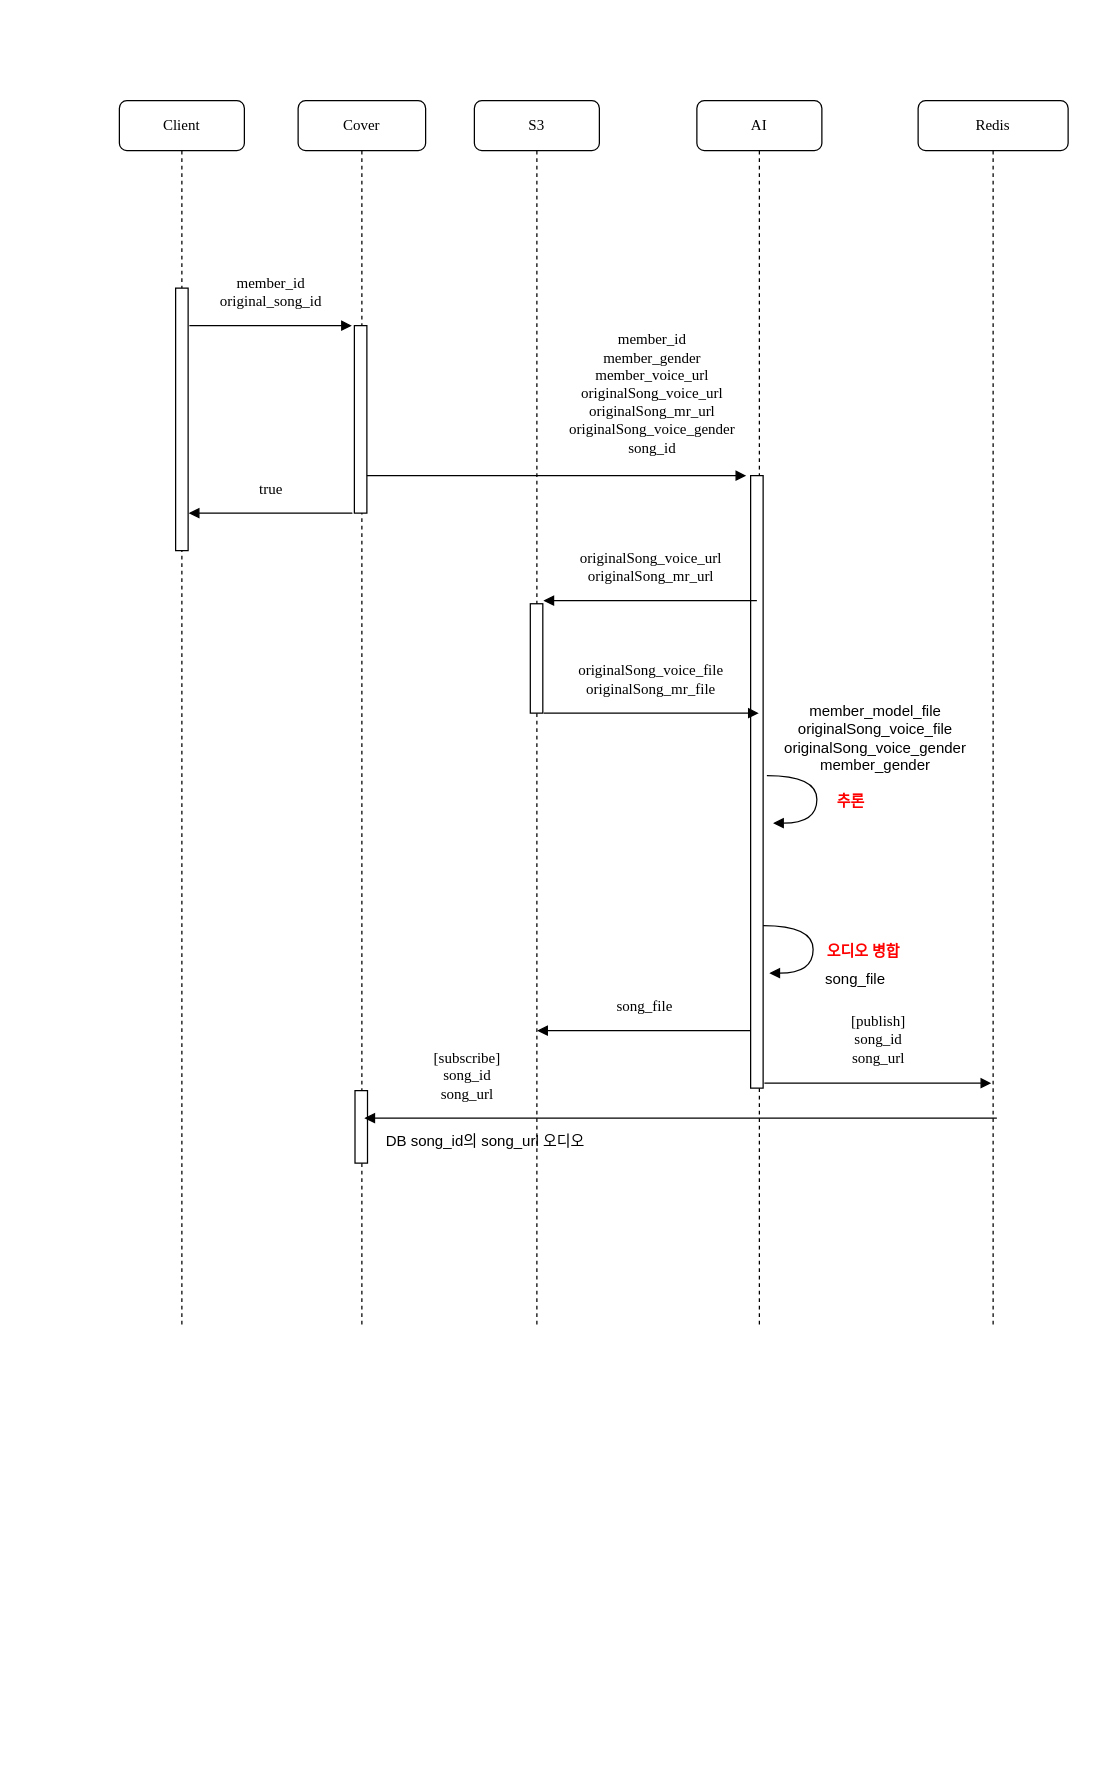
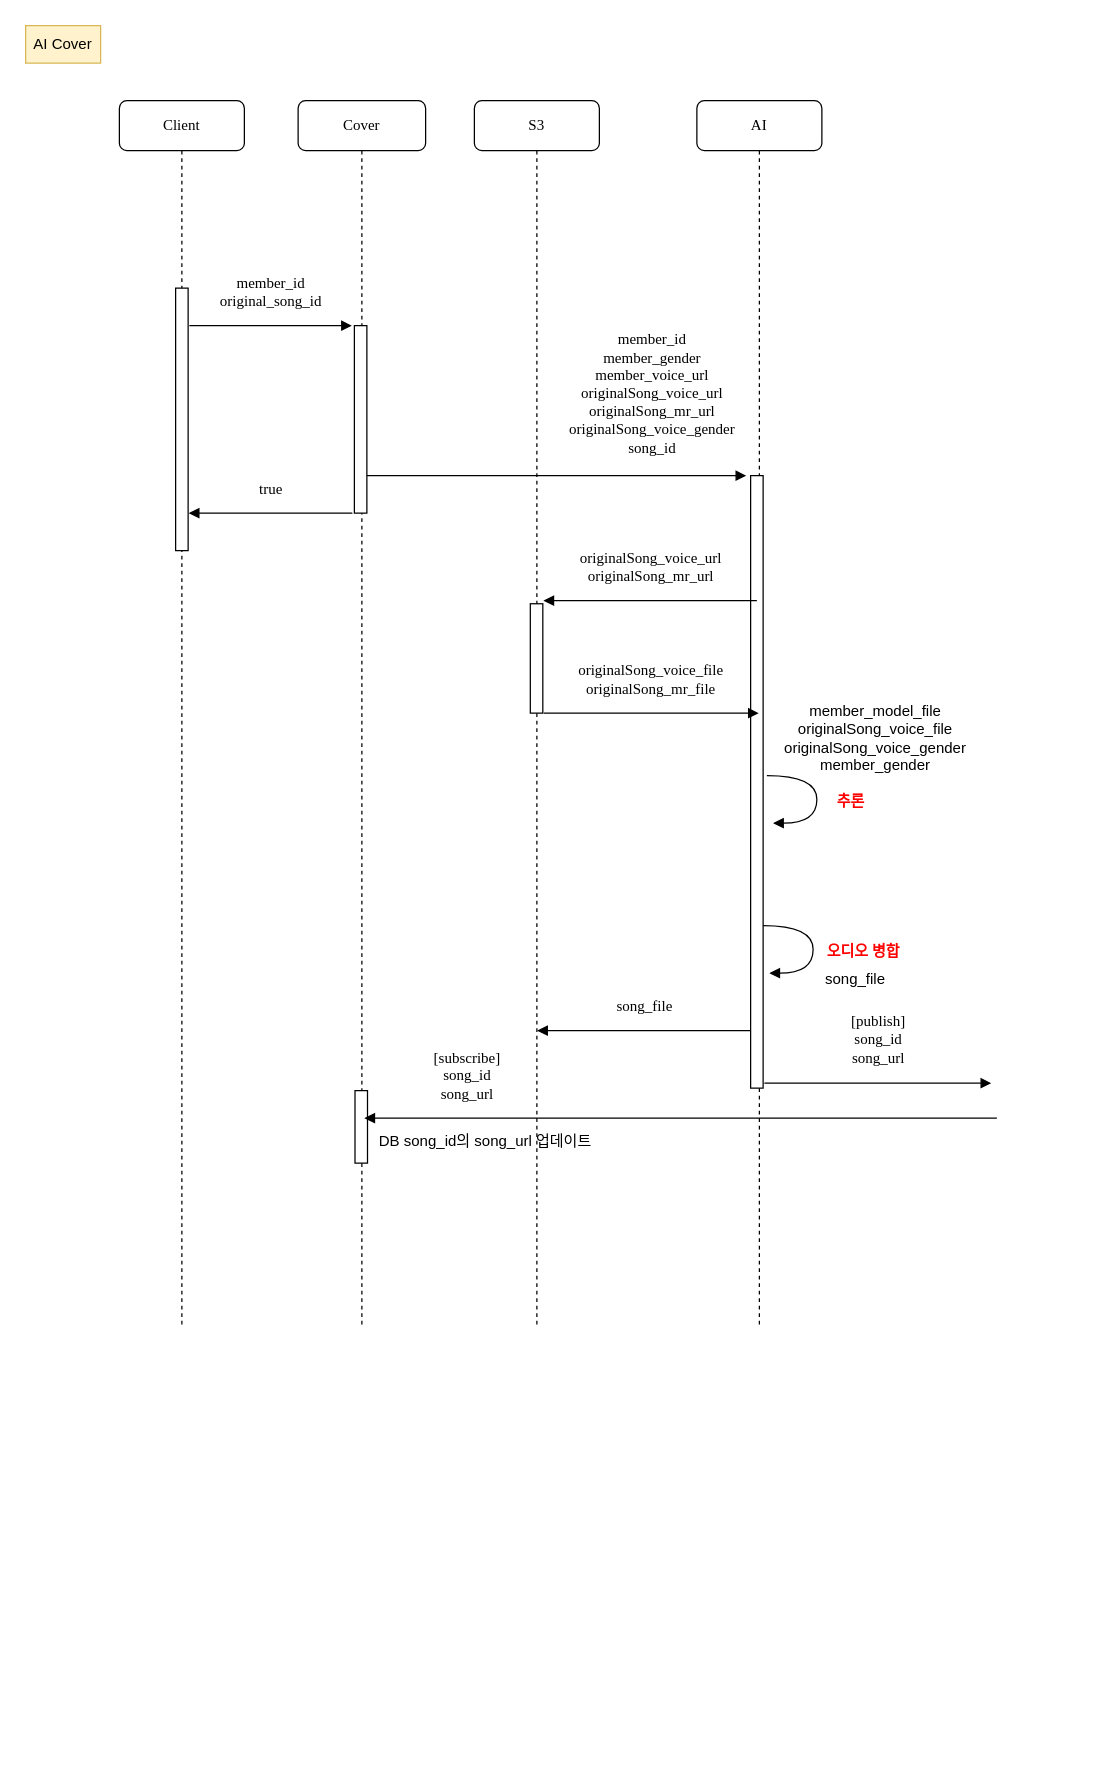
+ <mxCell id="14" value="AI Cover" style="text;html=1;align=center;verticalAlign=middle;whiteSpace=wrap;rounded=0;fillColor=#fff2cc;strokeColor=#d6b656;" vertex="1" parent="2"><mxGeometry width="60" height="30" as="geometry" /></mxCell>
- <mxCell id="18" value="Redis" style="shape=umlLifeline;perimeter=lifelinePerimeter;whiteSpace=wrap;html=1;container=1;collapsible=0;recursiveResize=0;outlineConnect=0;rounded=1;shadow=0;comic=0;labelBackgroundColor=none;strokeWidth=1;fontFamily=Verdana;fontSize=12;align=center;" vertex="1" parent="2"><mxGeometry x="714" y="60" width="120" height="980" as="geometry" /></mxCell>
- <mxCell id="28" value="DB song_id의 song_url 오디오" style="text;html=1;align=center;verticalAlign=middle;whiteSpace=wrap;rounded=0;" vertex="1" parent="2"><mxGeometry x="273.5" y="883" width="188" height="19" as="geometry" /></mxCell>
+ <mxCell id="28" value="DB song_id의 song_url 업데이트" style="text;html=1;align=center;verticalAlign=middle;whiteSpace=wrap;rounded=0;" vertex="1" parent="2"><mxGeometry x="273.5" y="883" width="188" height="19" as="geometry" /></mxCell>
